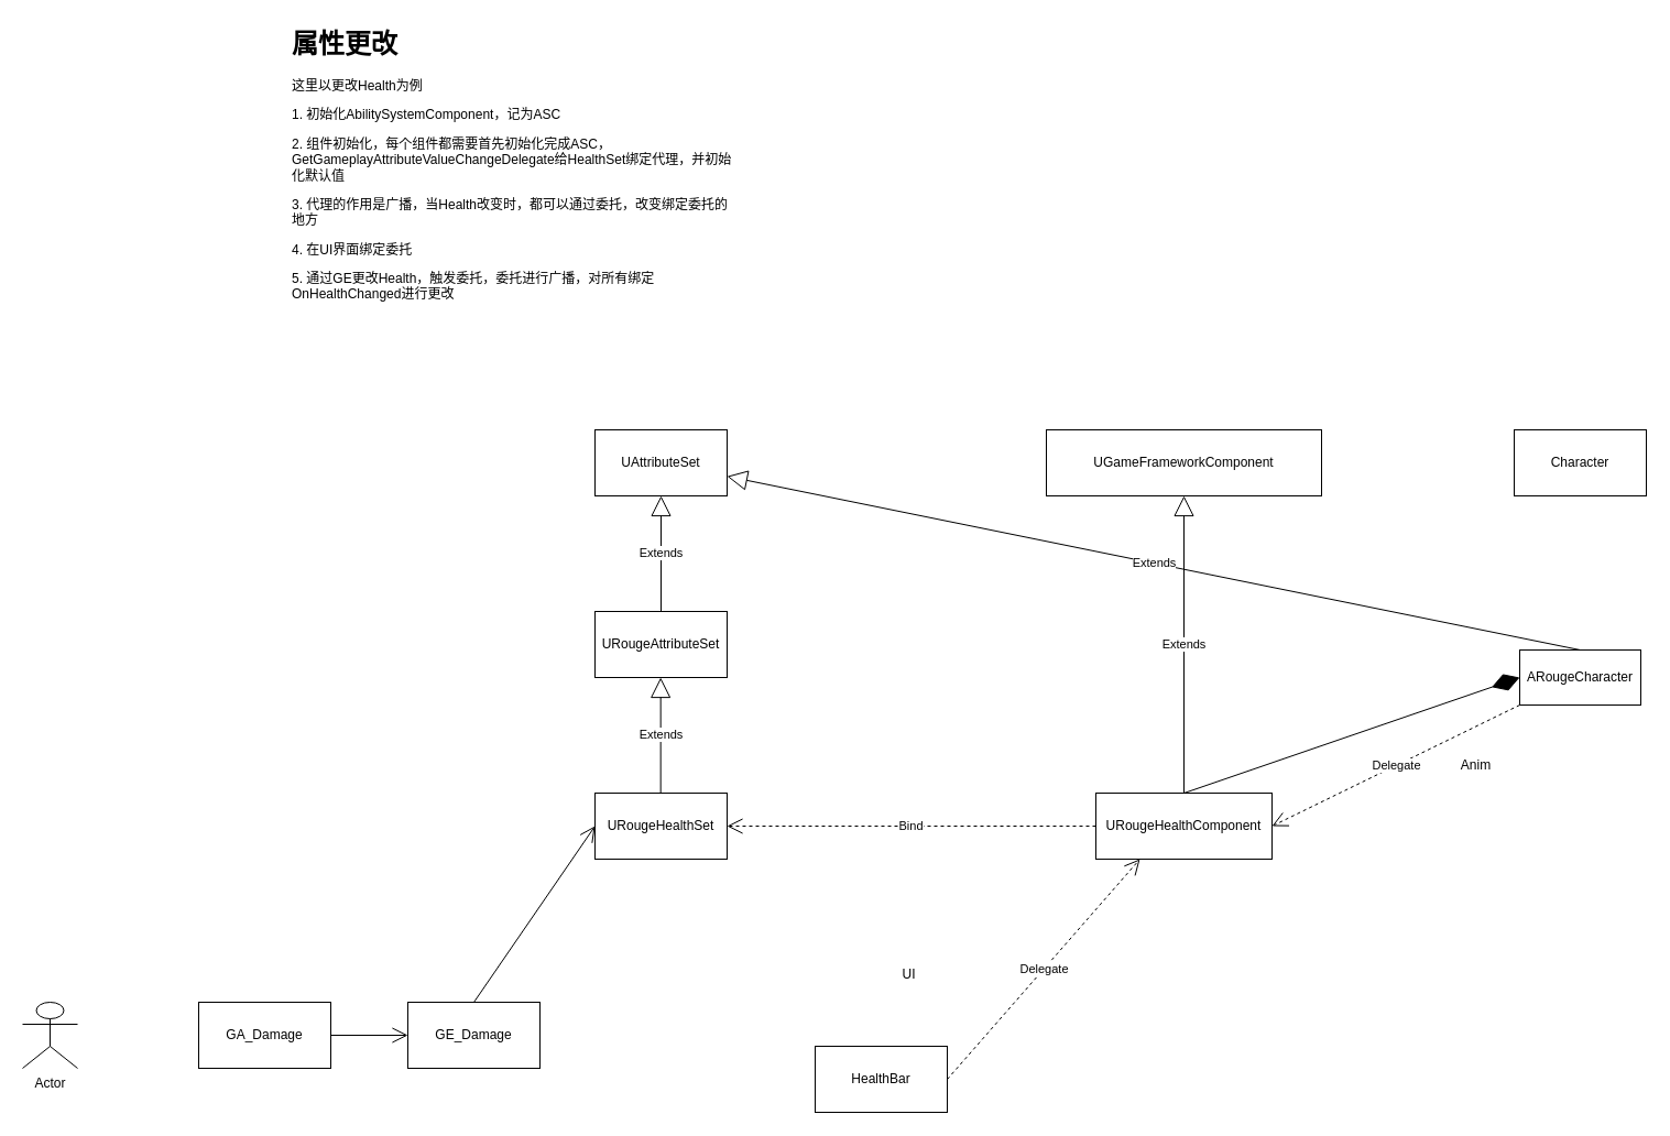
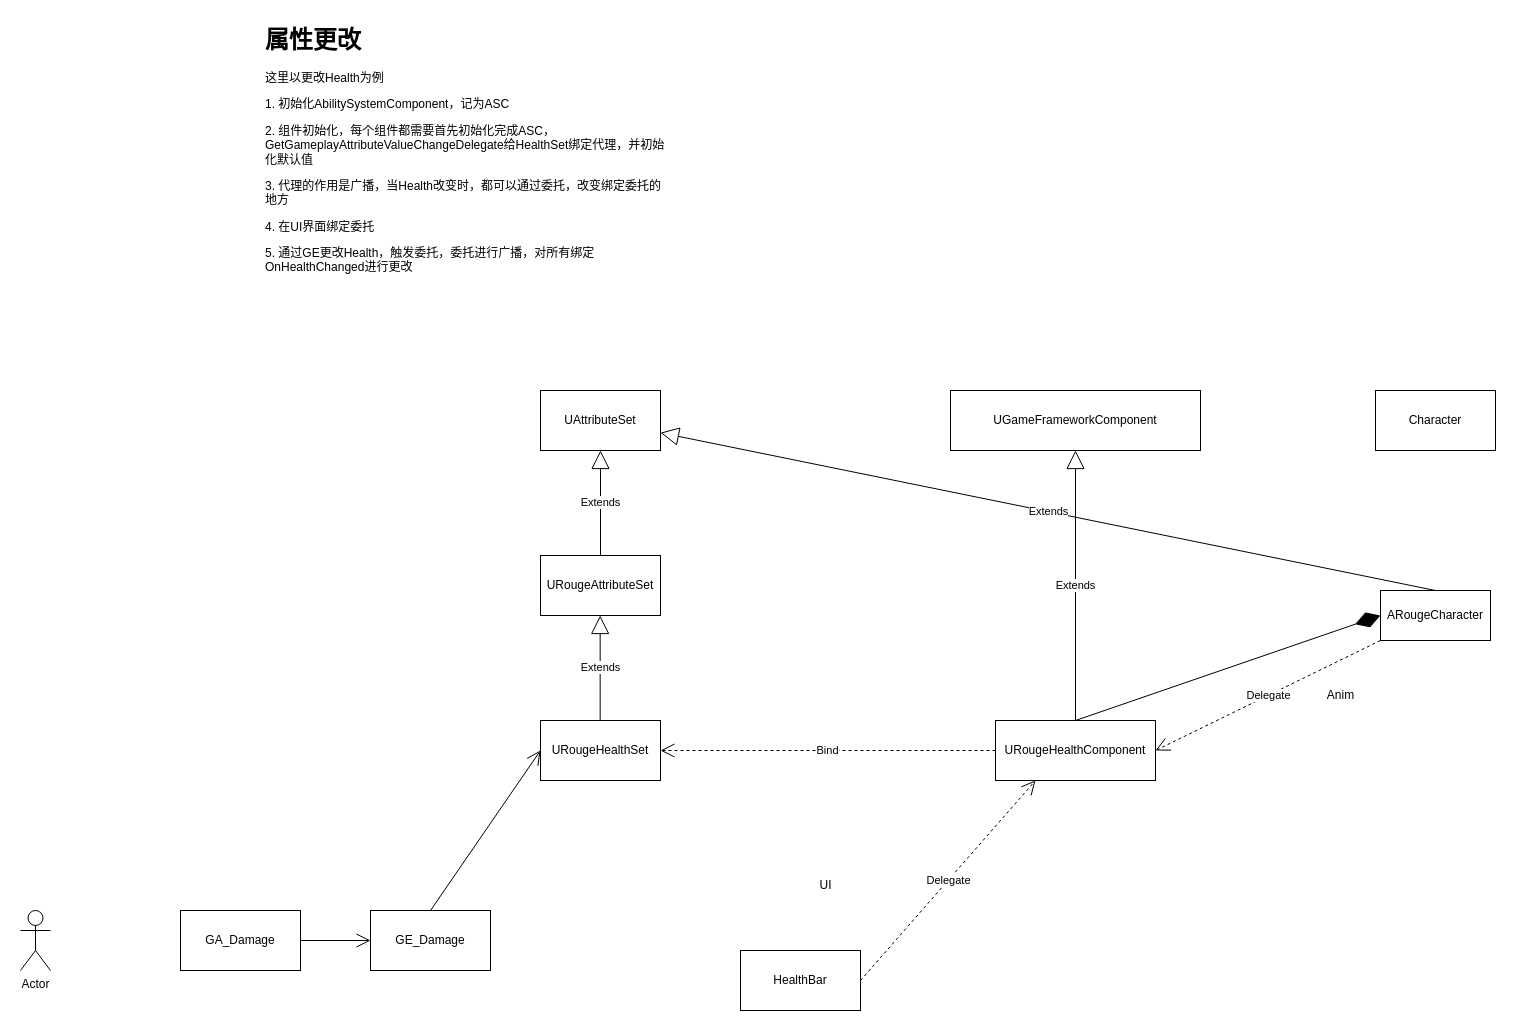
- <mxCell id="25" value="Actor" style="shape=umlActor;verticalLabelPosition=bottom;verticalAlign=top;html=1;" vertex="1" parent="1"><mxGeometry x="20" y="910" width="50" height="60" as="geometry" /></mxCell>
+ <mxCell id="25" value="Actor" style="shape=umlActor;verticalLabelPosition=bottom;verticalAlign=top;html=1;" vertex="1" parent="1"><mxGeometry x="20" y="910" width="30" height="60" as="geometry" /></mxCell>
